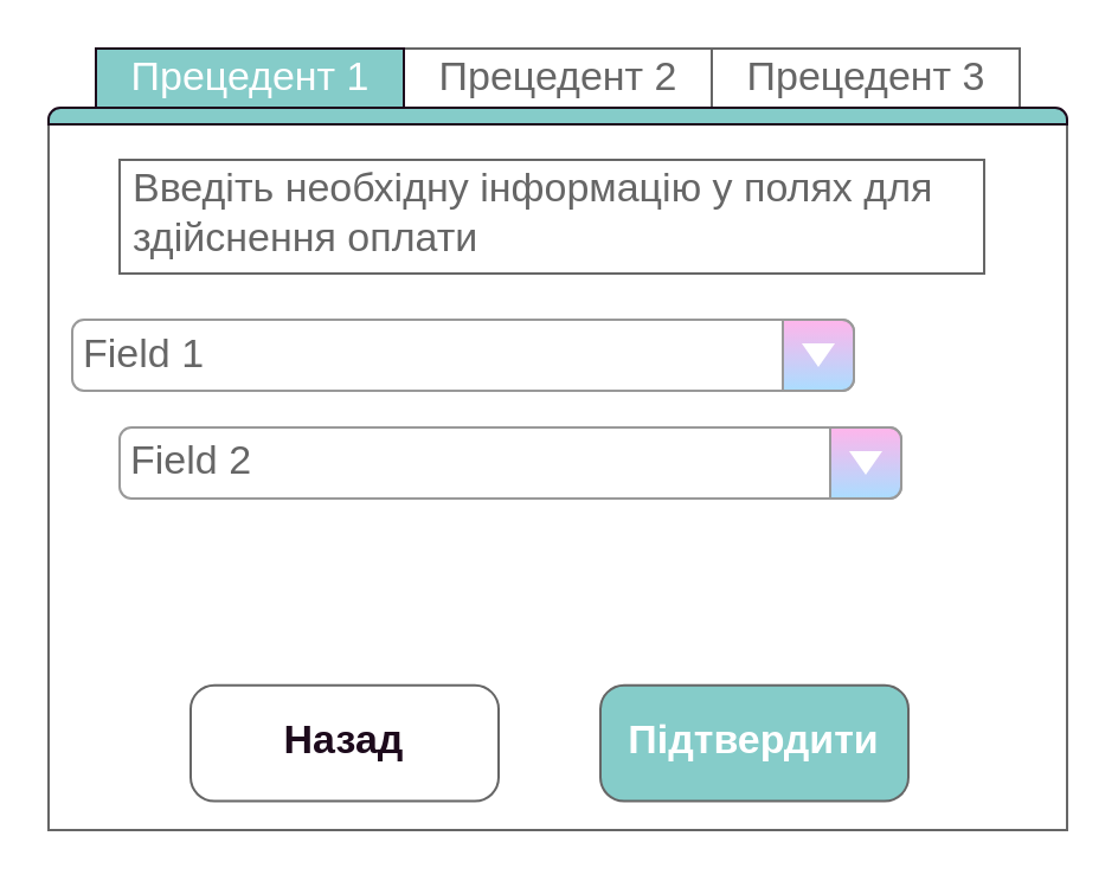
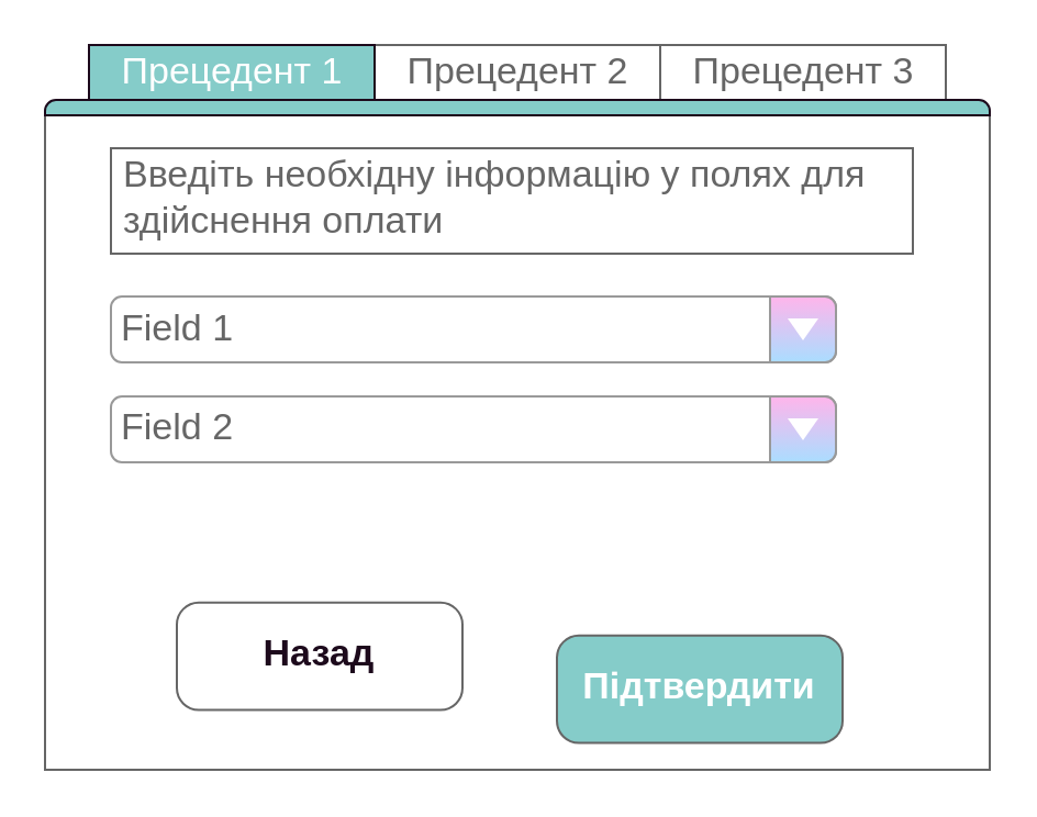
- <mxCell id="10" value="Field 1" style="strokeWidth=1;shadow=0;dashed=0;align=center;html=1;shape=mxgraph.mockup.forms.comboBox;strokeColor=#999999;fillColor=#FFB5EB;align=left;fillColor2=#aaddff;mainText=;fontColor=#666666;fontSize=17;spacingLeft=3;" vertex="1" parent="2"><mxGeometry x="10" y="114.5" width="330" height="30" as="geometry" /></mxCell>
+ <mxCell id="10" value="Field 1" style="strokeWidth=1;shadow=0;dashed=0;align=center;html=1;shape=mxgraph.mockup.forms.comboBox;strokeColor=#999999;fillColor=#FFB5EB;align=left;fillColor2=#aaddff;mainText=;fontColor=#666666;fontSize=17;spacingLeft=3;" vertex="1" parent="2"><mxGeometry x="30" y="114.5" width="330" height="30" as="geometry" /></mxCell>
- <mxCell id="8" value="&lt;font color=&quot;#1d0a1c&quot;&gt;Назад&lt;/font&gt;" style="strokeWidth=1;shadow=0;dashed=0;align=center;html=1;shape=mxgraph.mockup.buttons.button;strokeColor=#666666;fontColor=#ffffff;mainText=;buttonStyle=round;fontSize=17;fontStyle=1;fillColor=#FFFFFF;whiteSpace=wrap;" vertex="1" parent="2"><mxGeometry x="60" y="268.889" width="130" height="48.889" as="geometry" /></mxCell>
+ <mxCell id="8" value="&lt;font color=&quot;#1d0a1c&quot;&gt;Назад&lt;/font&gt;" style="strokeWidth=1;shadow=0;dashed=0;align=center;html=1;shape=mxgraph.mockup.buttons.button;strokeColor=#666666;fontColor=#ffffff;mainText=;buttonStyle=round;fontSize=17;fontStyle=1;fillColor=#FFFFFF;whiteSpace=wrap;" vertex="1" parent="2"><mxGeometry x="60" y="253.889" width="130" height="48.889" as="geometry" /></mxCell>
